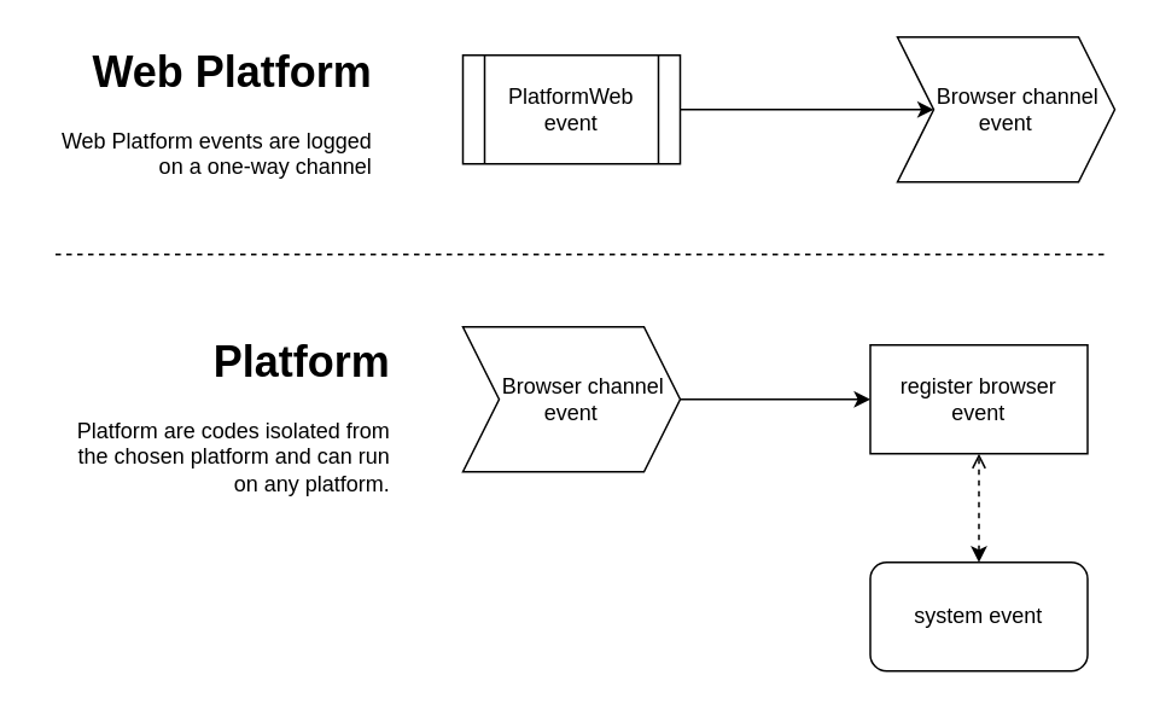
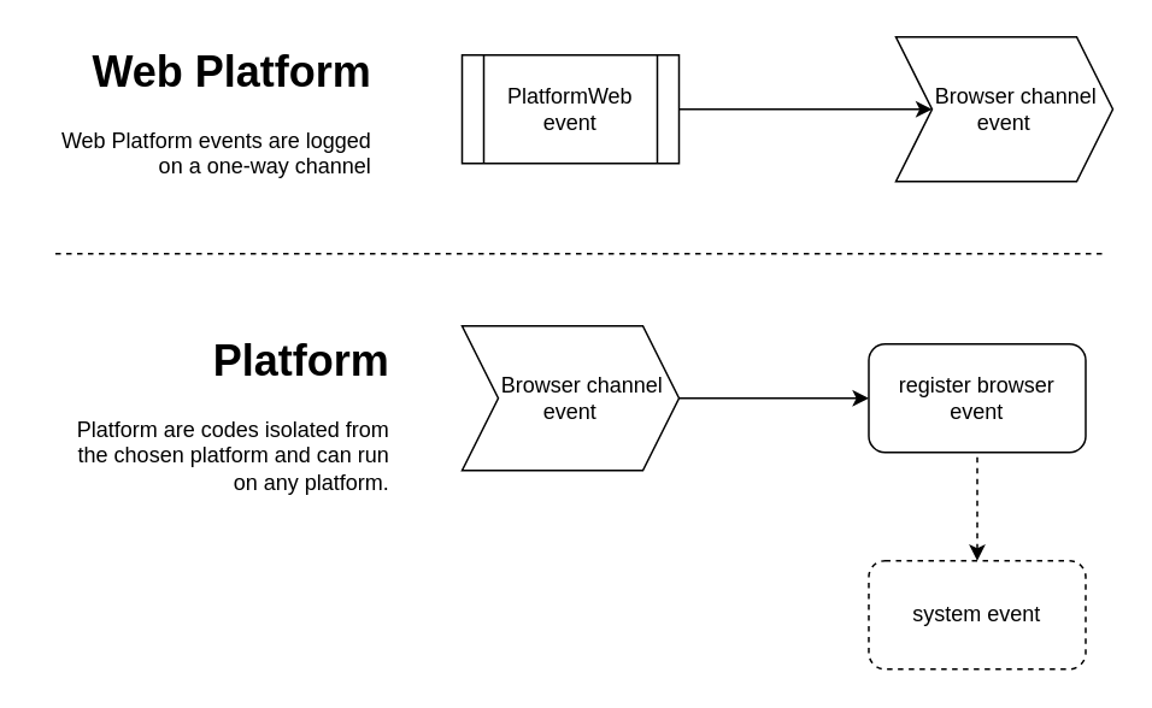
- <mxCell id="6" value="register browser&lt;br&gt;event" style="whiteSpace=wrap;html=1;rounded=0;" vertex="1" parent="1"><mxGeometry x="480" y="190" width="120" height="60" as="geometry" /></mxCell>
+ <mxCell id="6" value="register browser&lt;br&gt;event" style="rounded=1;whiteSpace=wrap;html=1;" vertex="1" parent="1"><mxGeometry x="480" y="190" width="120" height="60" as="geometry" /></mxCell>
- <mxCell id="8" value="" style="endArrow=open;dashed=1;html=1;entryX=0.5;entryY=1;entryDx=0;entryDy=0;exitX=0.5;exitY=0;exitDx=0;exitDy=0;startArrow=classic;startFill=1;" edge="1" parent="1" source="7" target="6"><mxGeometry width="50" height="50" relative="1" as="geometry"><mxPoint x="210" y="500" as="sourcePoint" /><mxPoint x="260" y="450" as="targetPoint" /></mxGeometry></mxCell>
+ <mxCell id="8" value="" style="endArrow=none;dashed=1;html=1;entryX=0.5;entryY=1;entryDx=0;entryDy=0;exitX=0.5;exitY=0;exitDx=0;exitDy=0;startArrow=classic;startFill=1;" edge="1" parent="1" source="7" target="6"><mxGeometry width="50" height="50" relative="1" as="geometry"><mxPoint x="210" y="500" as="sourcePoint" /><mxPoint x="260" y="450" as="targetPoint" /></mxGeometry></mxCell>
- <mxCell id="7" value="system event" style="rounded=1;whiteSpace=wrap;html=1;" vertex="1" parent="1"><mxGeometry x="480" y="310" width="120" height="60" as="geometry" /></mxCell>
+ <mxCell id="7" value="system event" style="rounded=1;whiteSpace=wrap;html=1;dashed=1;" vertex="1" parent="1"><mxGeometry x="480" y="310" width="120" height="60" as="geometry" /></mxCell>
